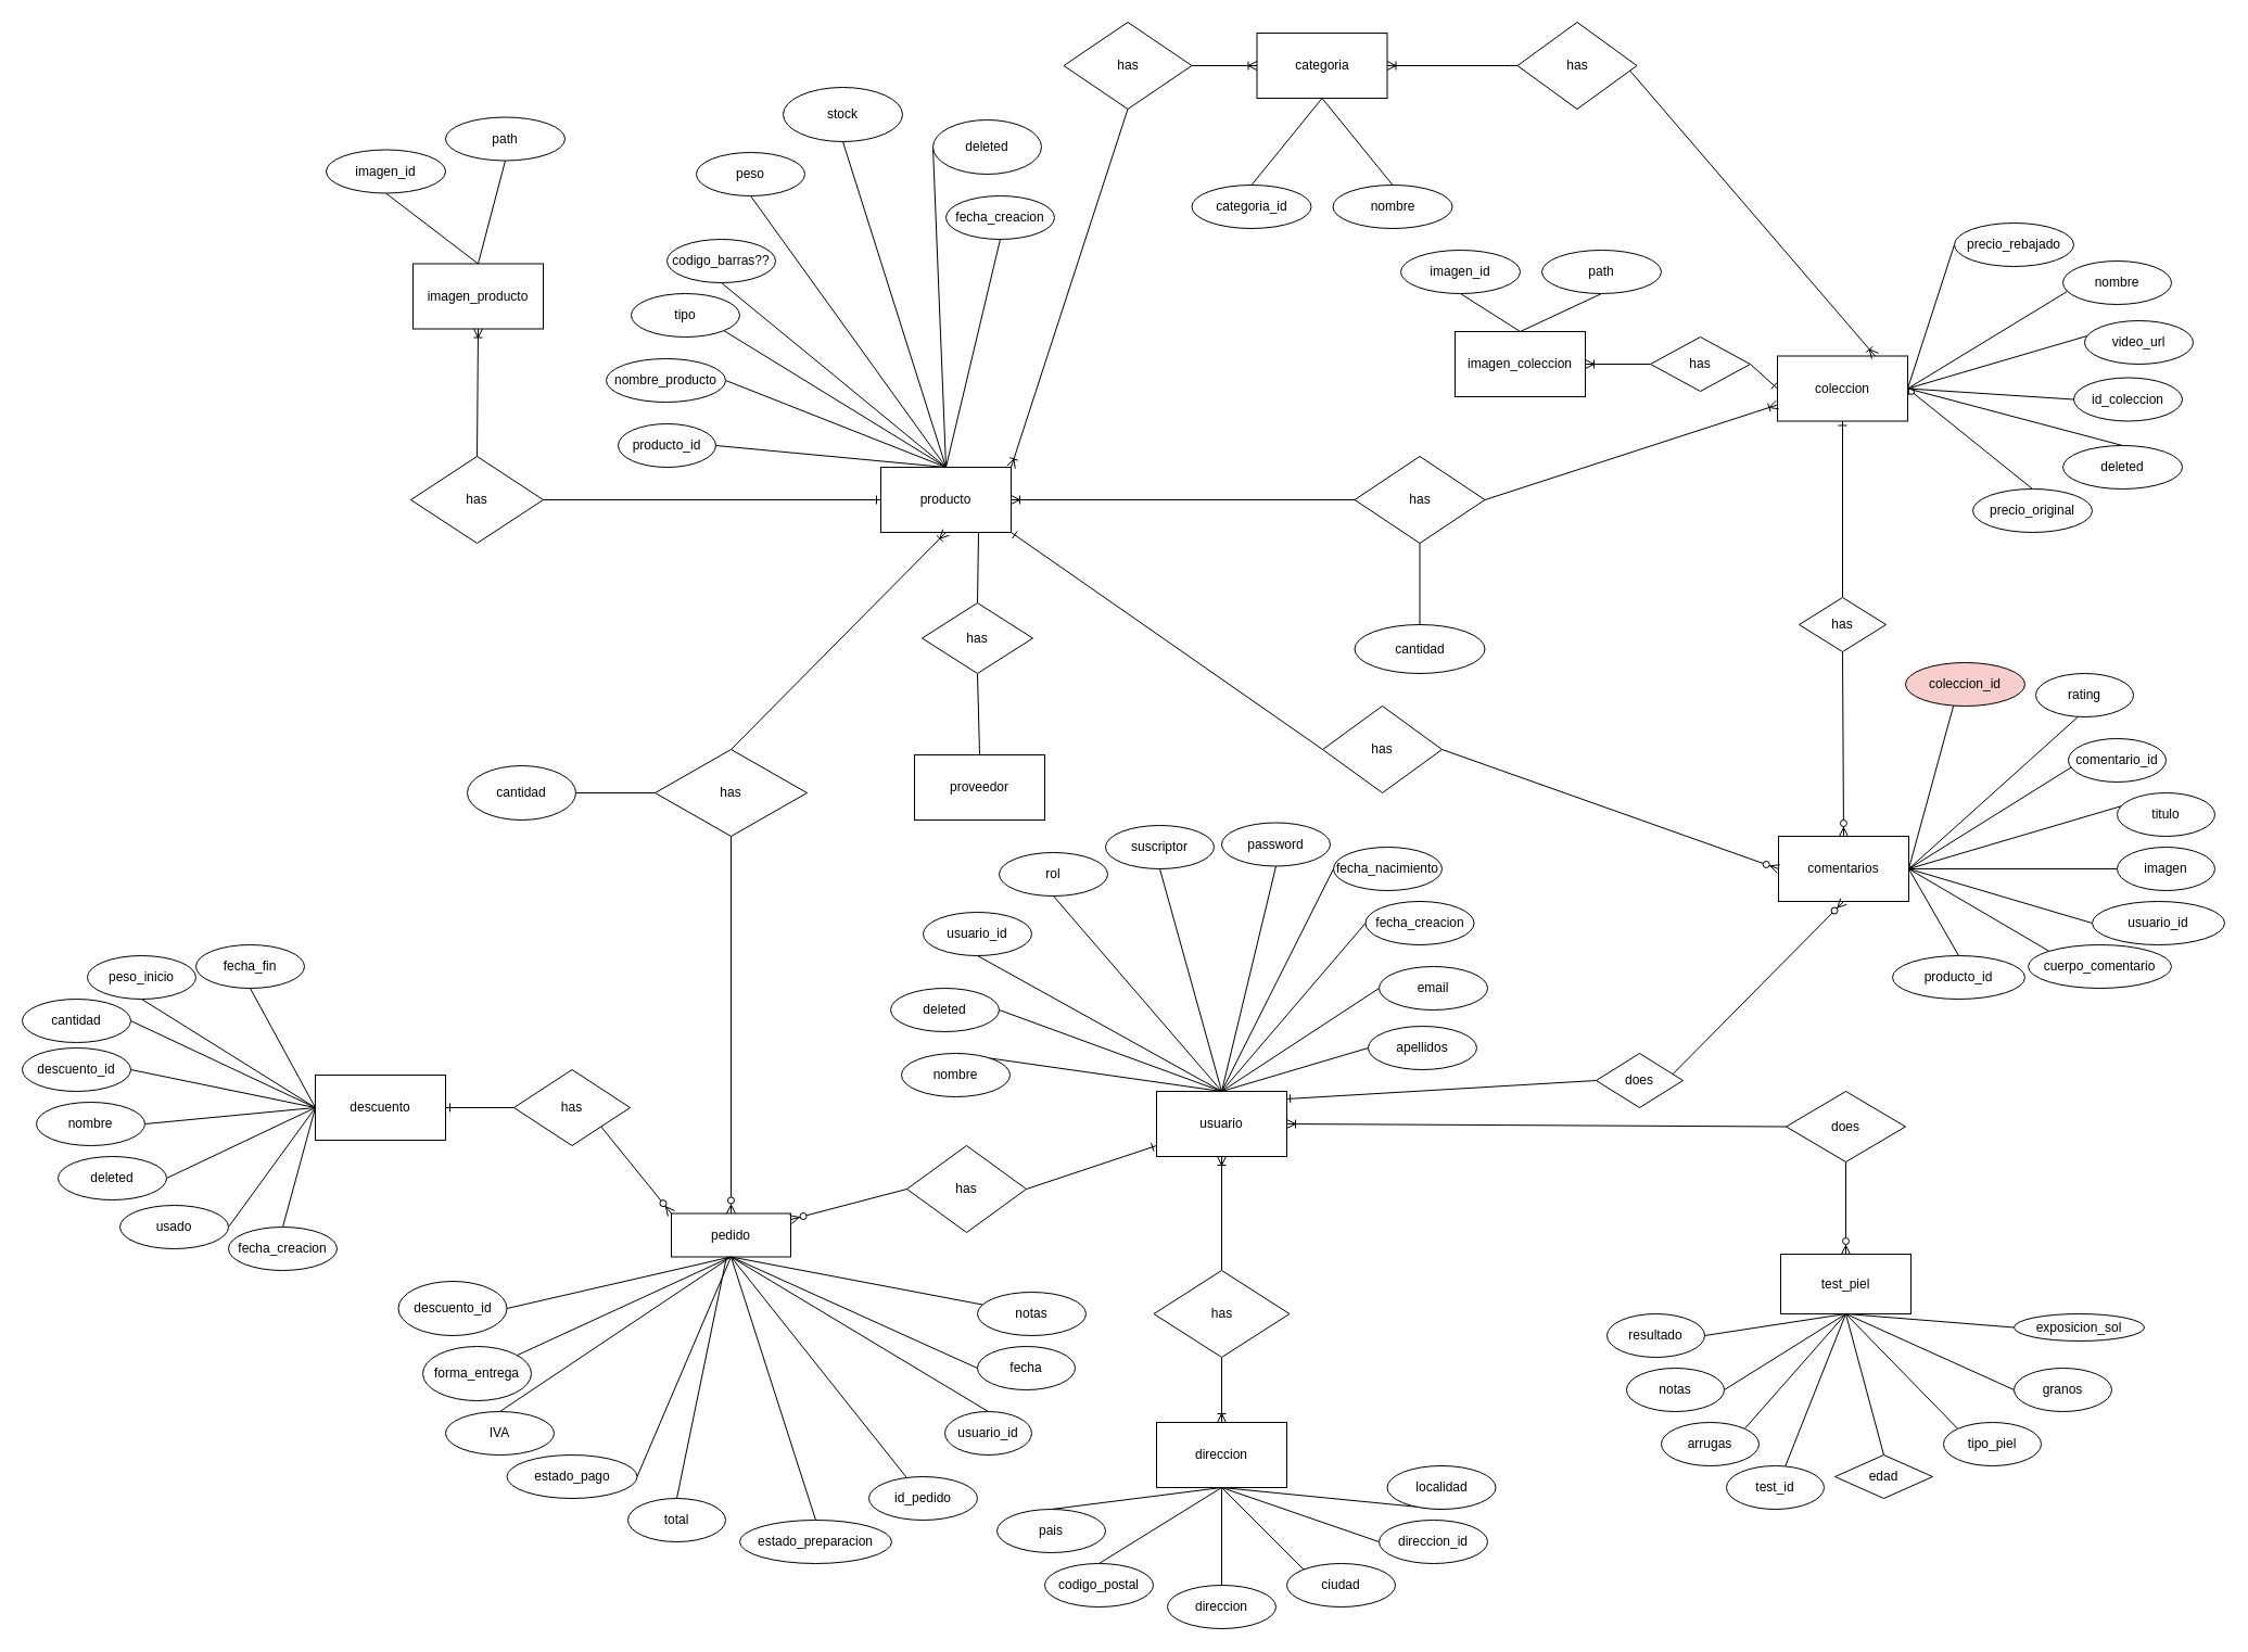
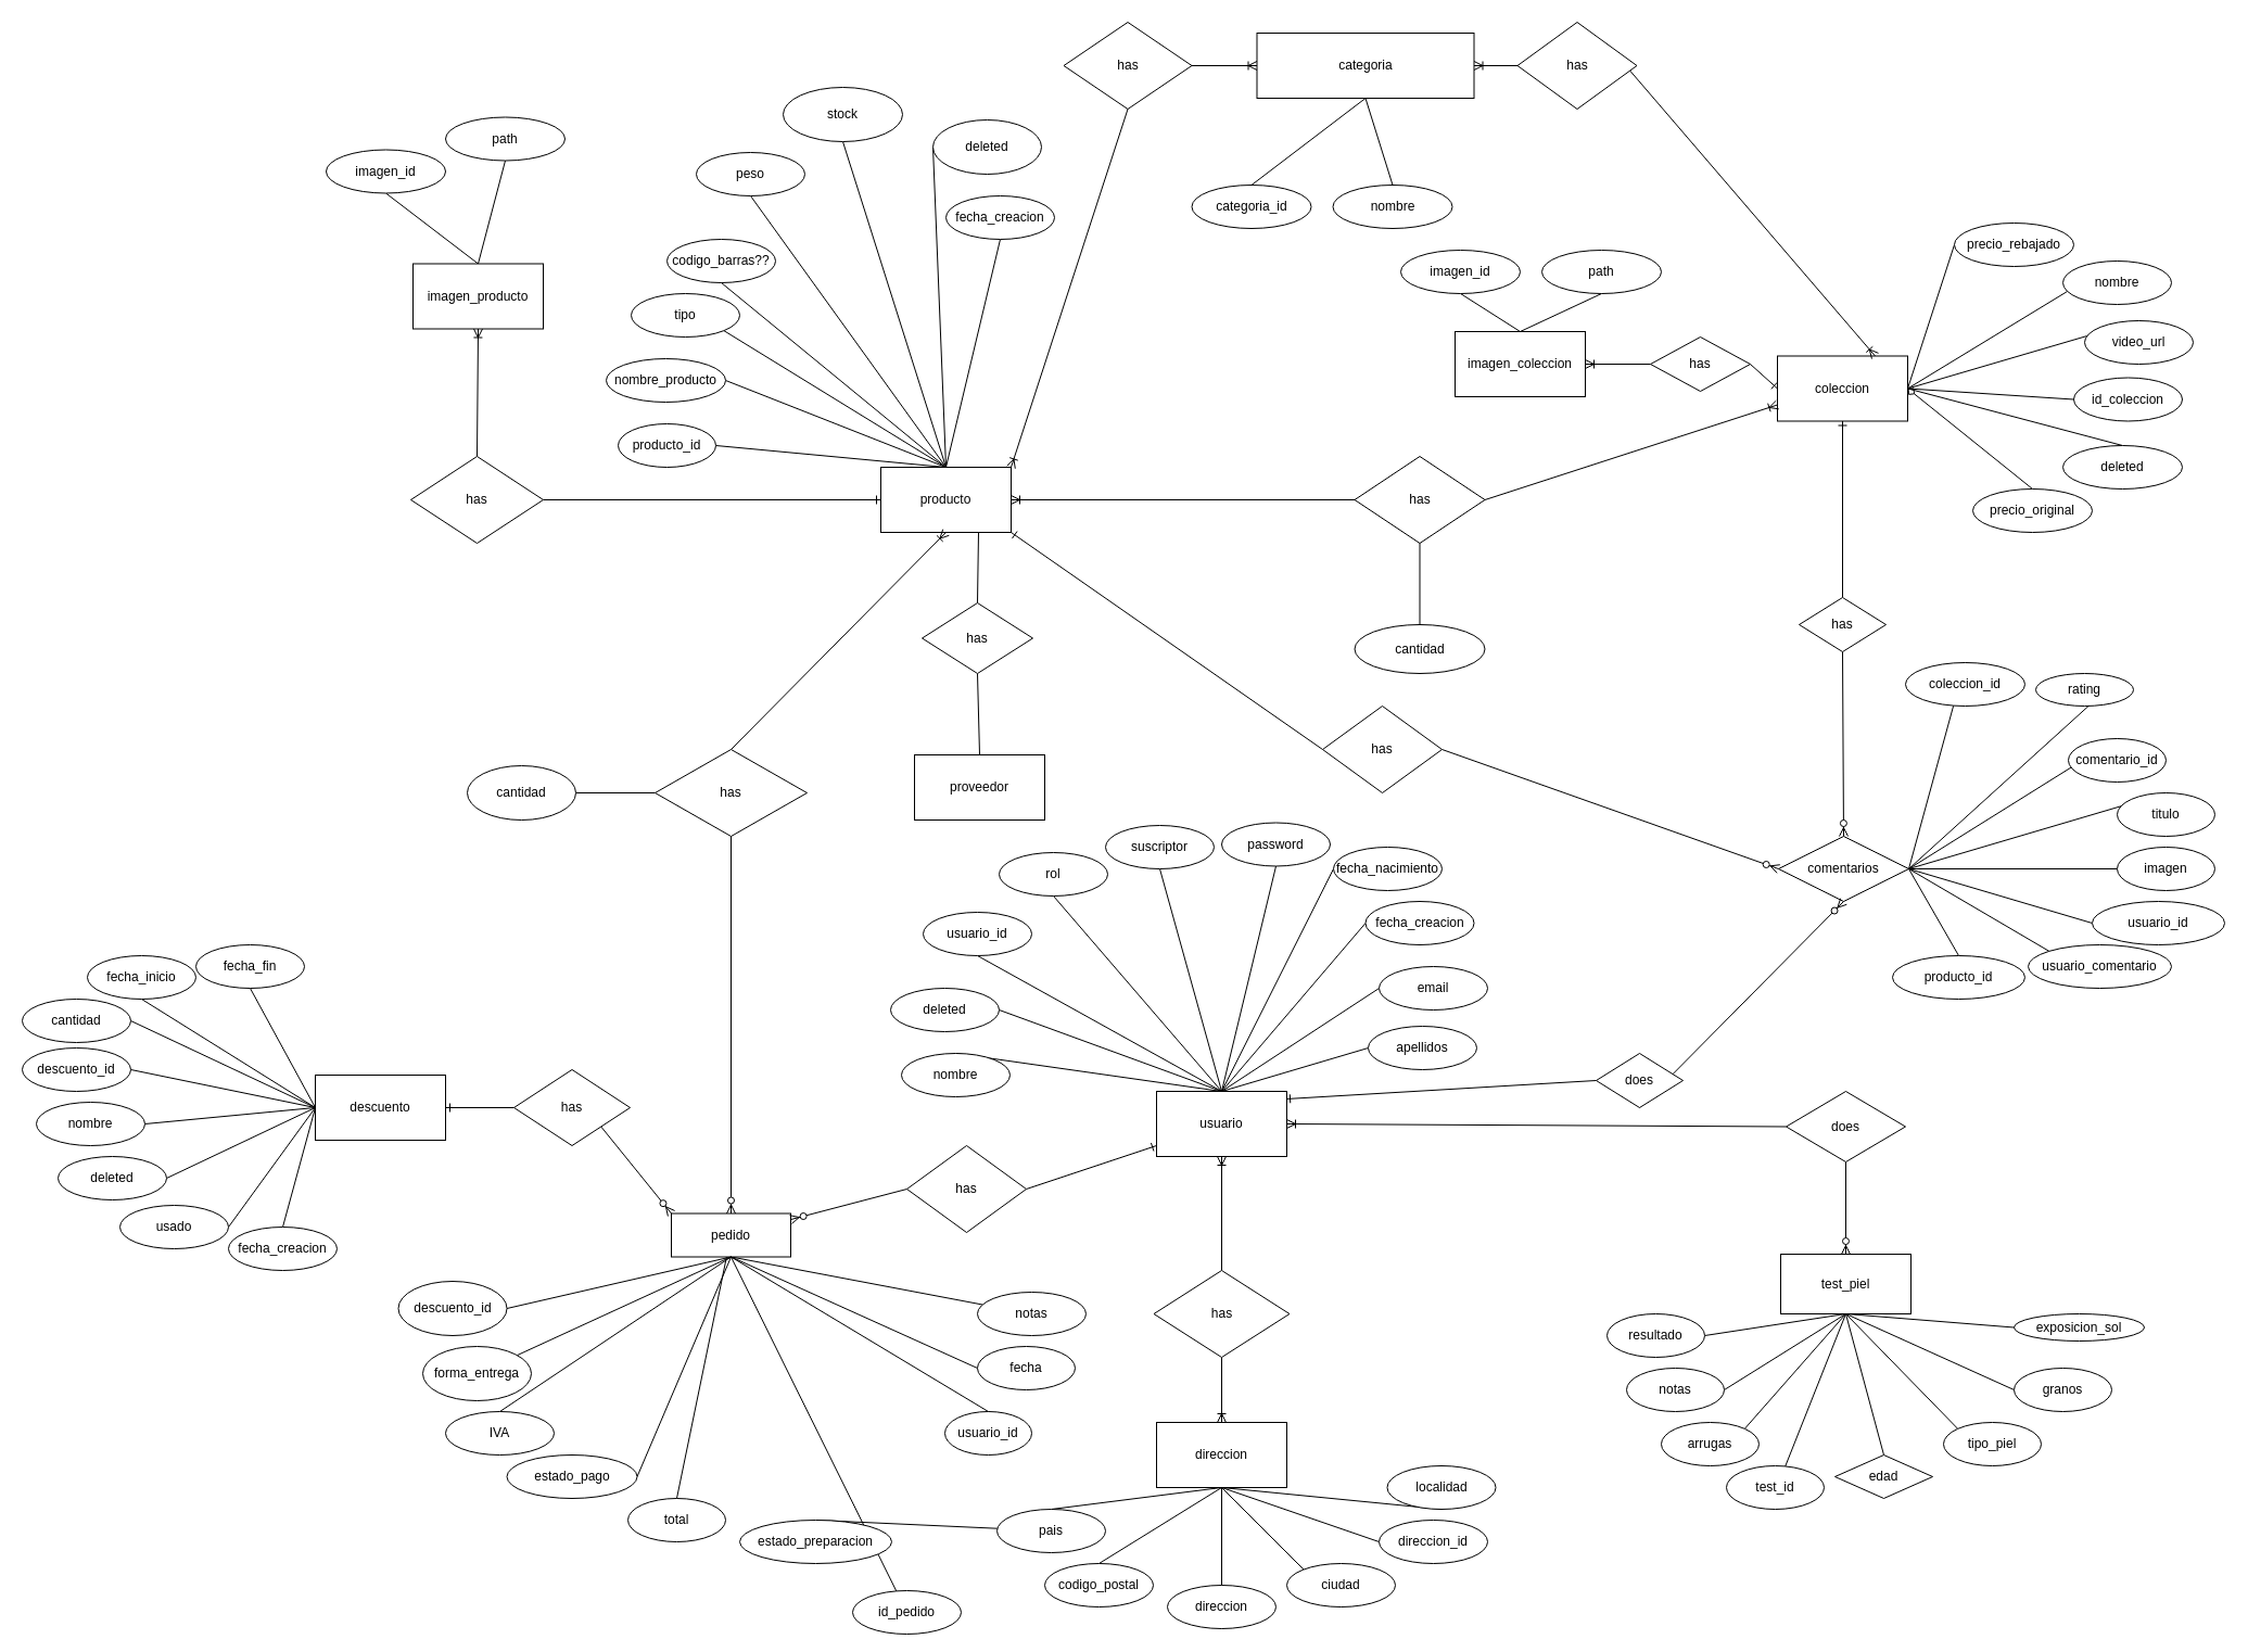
- <mxCell id="175" value="categoria" style="rounded=0;whiteSpace=wrap;html=1;" vertex="1" parent="1"><mxGeometry x="1157.5" y="30" width="120" height="60" as="geometry" /></mxCell>
+ <mxCell id="175" value="categoria" style="rounded=0;whiteSpace=wrap;html=1;" vertex="1" parent="1"><mxGeometry x="1157.5" y="30" width="200" height="60" as="geometry" /></mxCell>
- <mxCell id="186" value="coleccion_id" style="ellipse;whiteSpace=wrap;html=1;fillColor=#f8cecc;" vertex="1" parent="1"><mxGeometry x="1755" y="610" width="110" height="40" as="geometry" /></mxCell>
+ <mxCell id="186" value="coleccion_id" style="ellipse;whiteSpace=wrap;html=1;" vertex="1" parent="1"><mxGeometry x="1755" y="610" width="110" height="40" as="geometry" /></mxCell>
- <mxCell id="114" value="rating" style="ellipse;whiteSpace=wrap;html=1;" vertex="1" parent="1"><mxGeometry x="1875" y="620" width="90" height="40" as="geometry" /></mxCell>
+ <mxCell id="114" value="rating" style="ellipse;whiteSpace=wrap;html=1;" vertex="1" parent="1"><mxGeometry x="1875" y="620" width="90" height="30" as="geometry" /></mxCell>
- <mxCell id="107" value="comentarios" style="rounded=0;whiteSpace=wrap;html=1;" vertex="1" parent="1"><mxGeometry x="1638" y="770" width="120" height="60" as="geometry" /></mxCell>
+ <mxCell id="107" value="comentarios" style="rhombus;whiteSpace=wrap;html=1;" vertex="1" parent="1"><mxGeometry x="1638" y="770" width="120" height="60" as="geometry" /></mxCell>
- <mxCell id="112" value="cuerpo_comentario" style="ellipse;whiteSpace=wrap;html=1;" vertex="1" parent="1"><mxGeometry x="1868" y="870" width="132" height="40" as="geometry" /></mxCell>
+ <mxCell id="112" value="usuario_comentario" style="ellipse;whiteSpace=wrap;html=1;" vertex="1" parent="1"><mxGeometry x="1868" y="870" width="132" height="40" as="geometry" /></mxCell>
- <mxCell id="158" value="peso_inicio" style="ellipse;whiteSpace=wrap;html=1;" vertex="1" parent="1"><mxGeometry x="80" y="880" width="100" height="40" as="geometry" /></mxCell>
+ <mxCell id="158" value="fecha_inicio" style="ellipse;whiteSpace=wrap;html=1;" vertex="1" parent="1"><mxGeometry x="80" y="880" width="100" height="40" as="geometry" /></mxCell>
- <mxCell id="18" style="edgeStyle=none;rounded=0;orthogonalLoop=1;jettySize=auto;html=1;exitX=0.5;exitY=0;exitDx=0;exitDy=0;entryX=0.5;entryY=1;entryDx=0;entryDy=0;endArrow=none;endFill=0;" edge="1" parent="1" source="19" target="13"><mxGeometry relative="1" as="geometry" /></mxCell>
+ <mxCell id="18" style="edgeStyle=none;rounded=0;orthogonalLoop=1;jettySize=auto;html=1;exitX=0.5;exitY=0;exitDx=0;exitDy=0;endArrow=none;endFill=0;" edge="1" parent="1" source="19" target="195"><mxGeometry relative="1" as="geometry" /></mxCell>
- <mxCell id="14" value="id_pedido" style="ellipse;whiteSpace=wrap;html=1;" vertex="1" parent="1"><mxGeometry x="800" y="1360" width="100" height="40" as="geometry" /></mxCell>
+ <mxCell id="14" value="id_pedido" style="ellipse;whiteSpace=wrap;html=1;" vertex="1" parent="1"><mxGeometry x="785" y="1465" width="100" height="40" as="geometry" /></mxCell>
